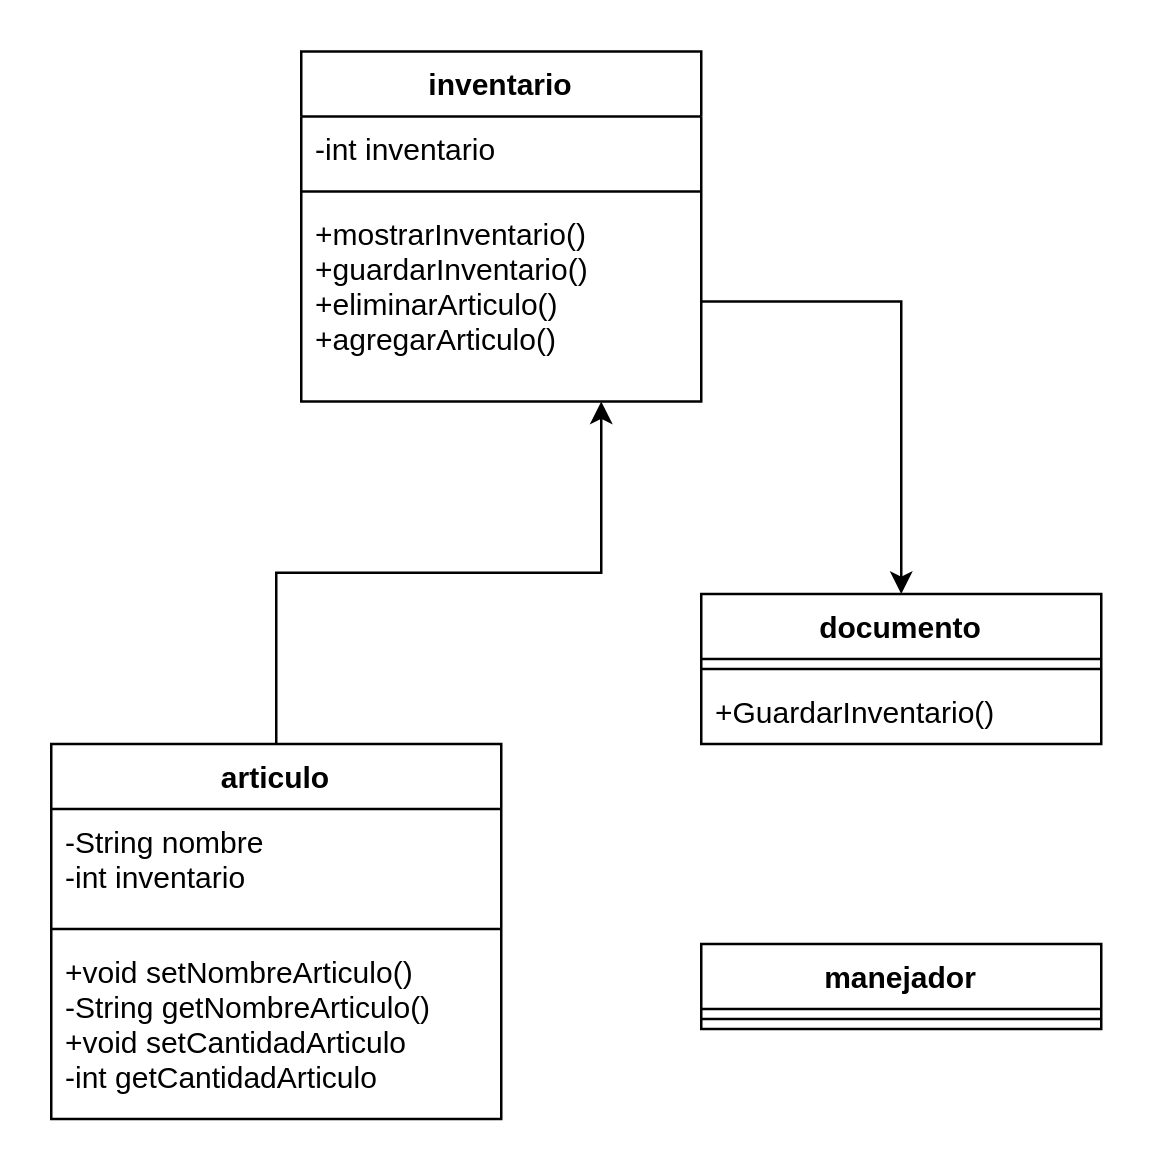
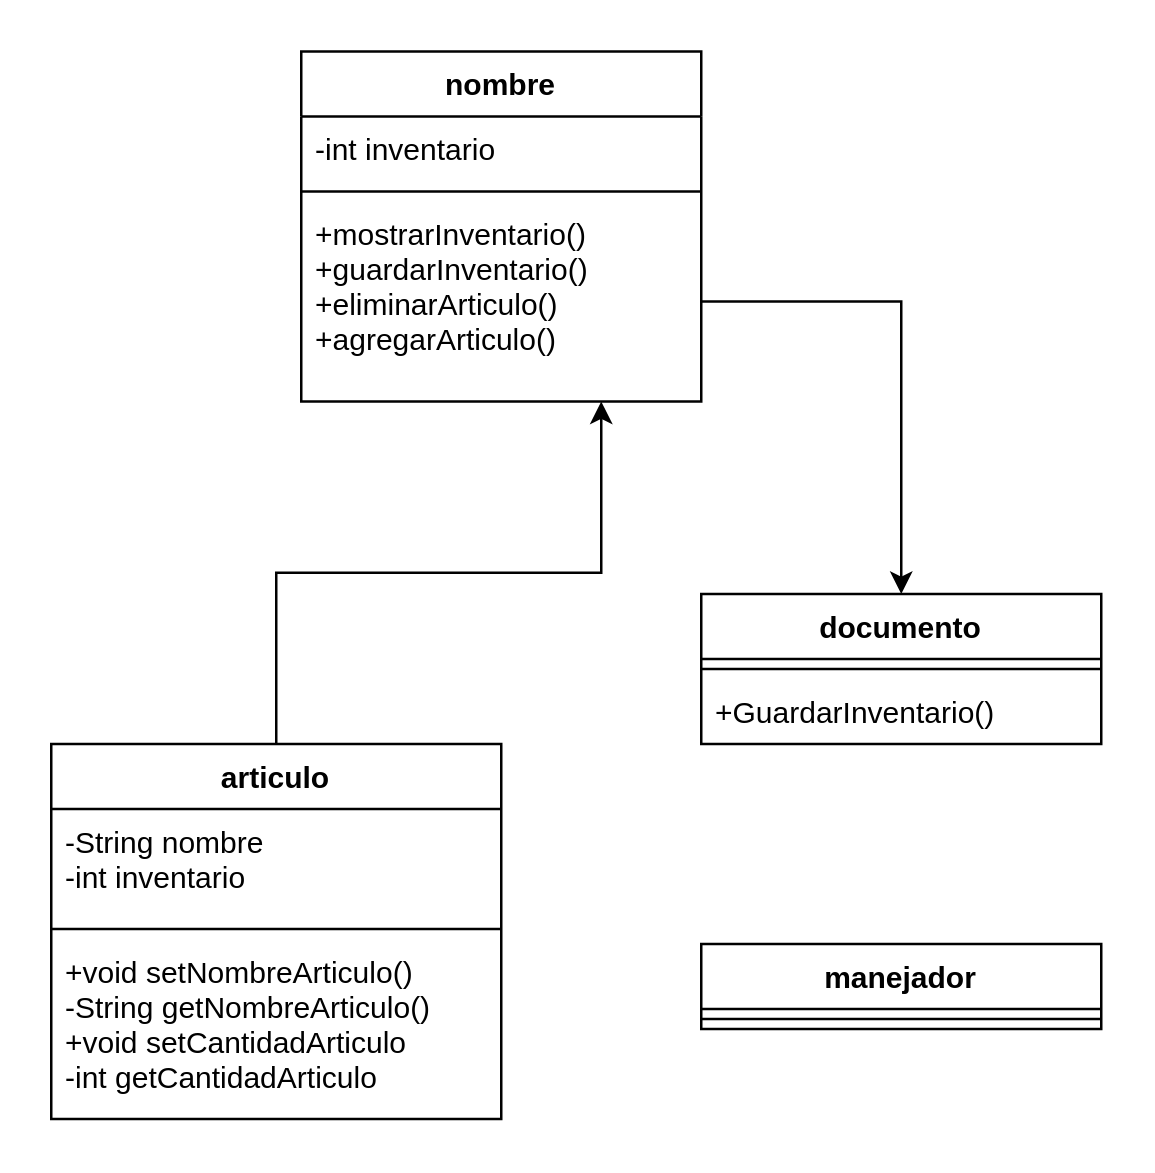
- <mxCell id="7" value="inventario" style="swimlane;fontStyle=1;align=center;verticalAlign=top;childLayout=stackLayout;horizontal=1;startSize=26;horizontalStack=0;resizeParent=1;resizeParentMax=0;resizeLast=0;collapsible=1;marginBottom=0;" vertex="1" parent="1"><mxGeometry x="120" y="20" width="160" height="140" as="geometry" /></mxCell>
+ <mxCell id="7" value="nombre" style="swimlane;fontStyle=1;align=center;verticalAlign=top;childLayout=stackLayout;horizontal=1;startSize=26;horizontalStack=0;resizeParent=1;resizeParentMax=0;resizeLast=0;collapsible=1;marginBottom=0;" vertex="1" parent="1"><mxGeometry x="120" y="20" width="160" height="140" as="geometry" /></mxCell>
